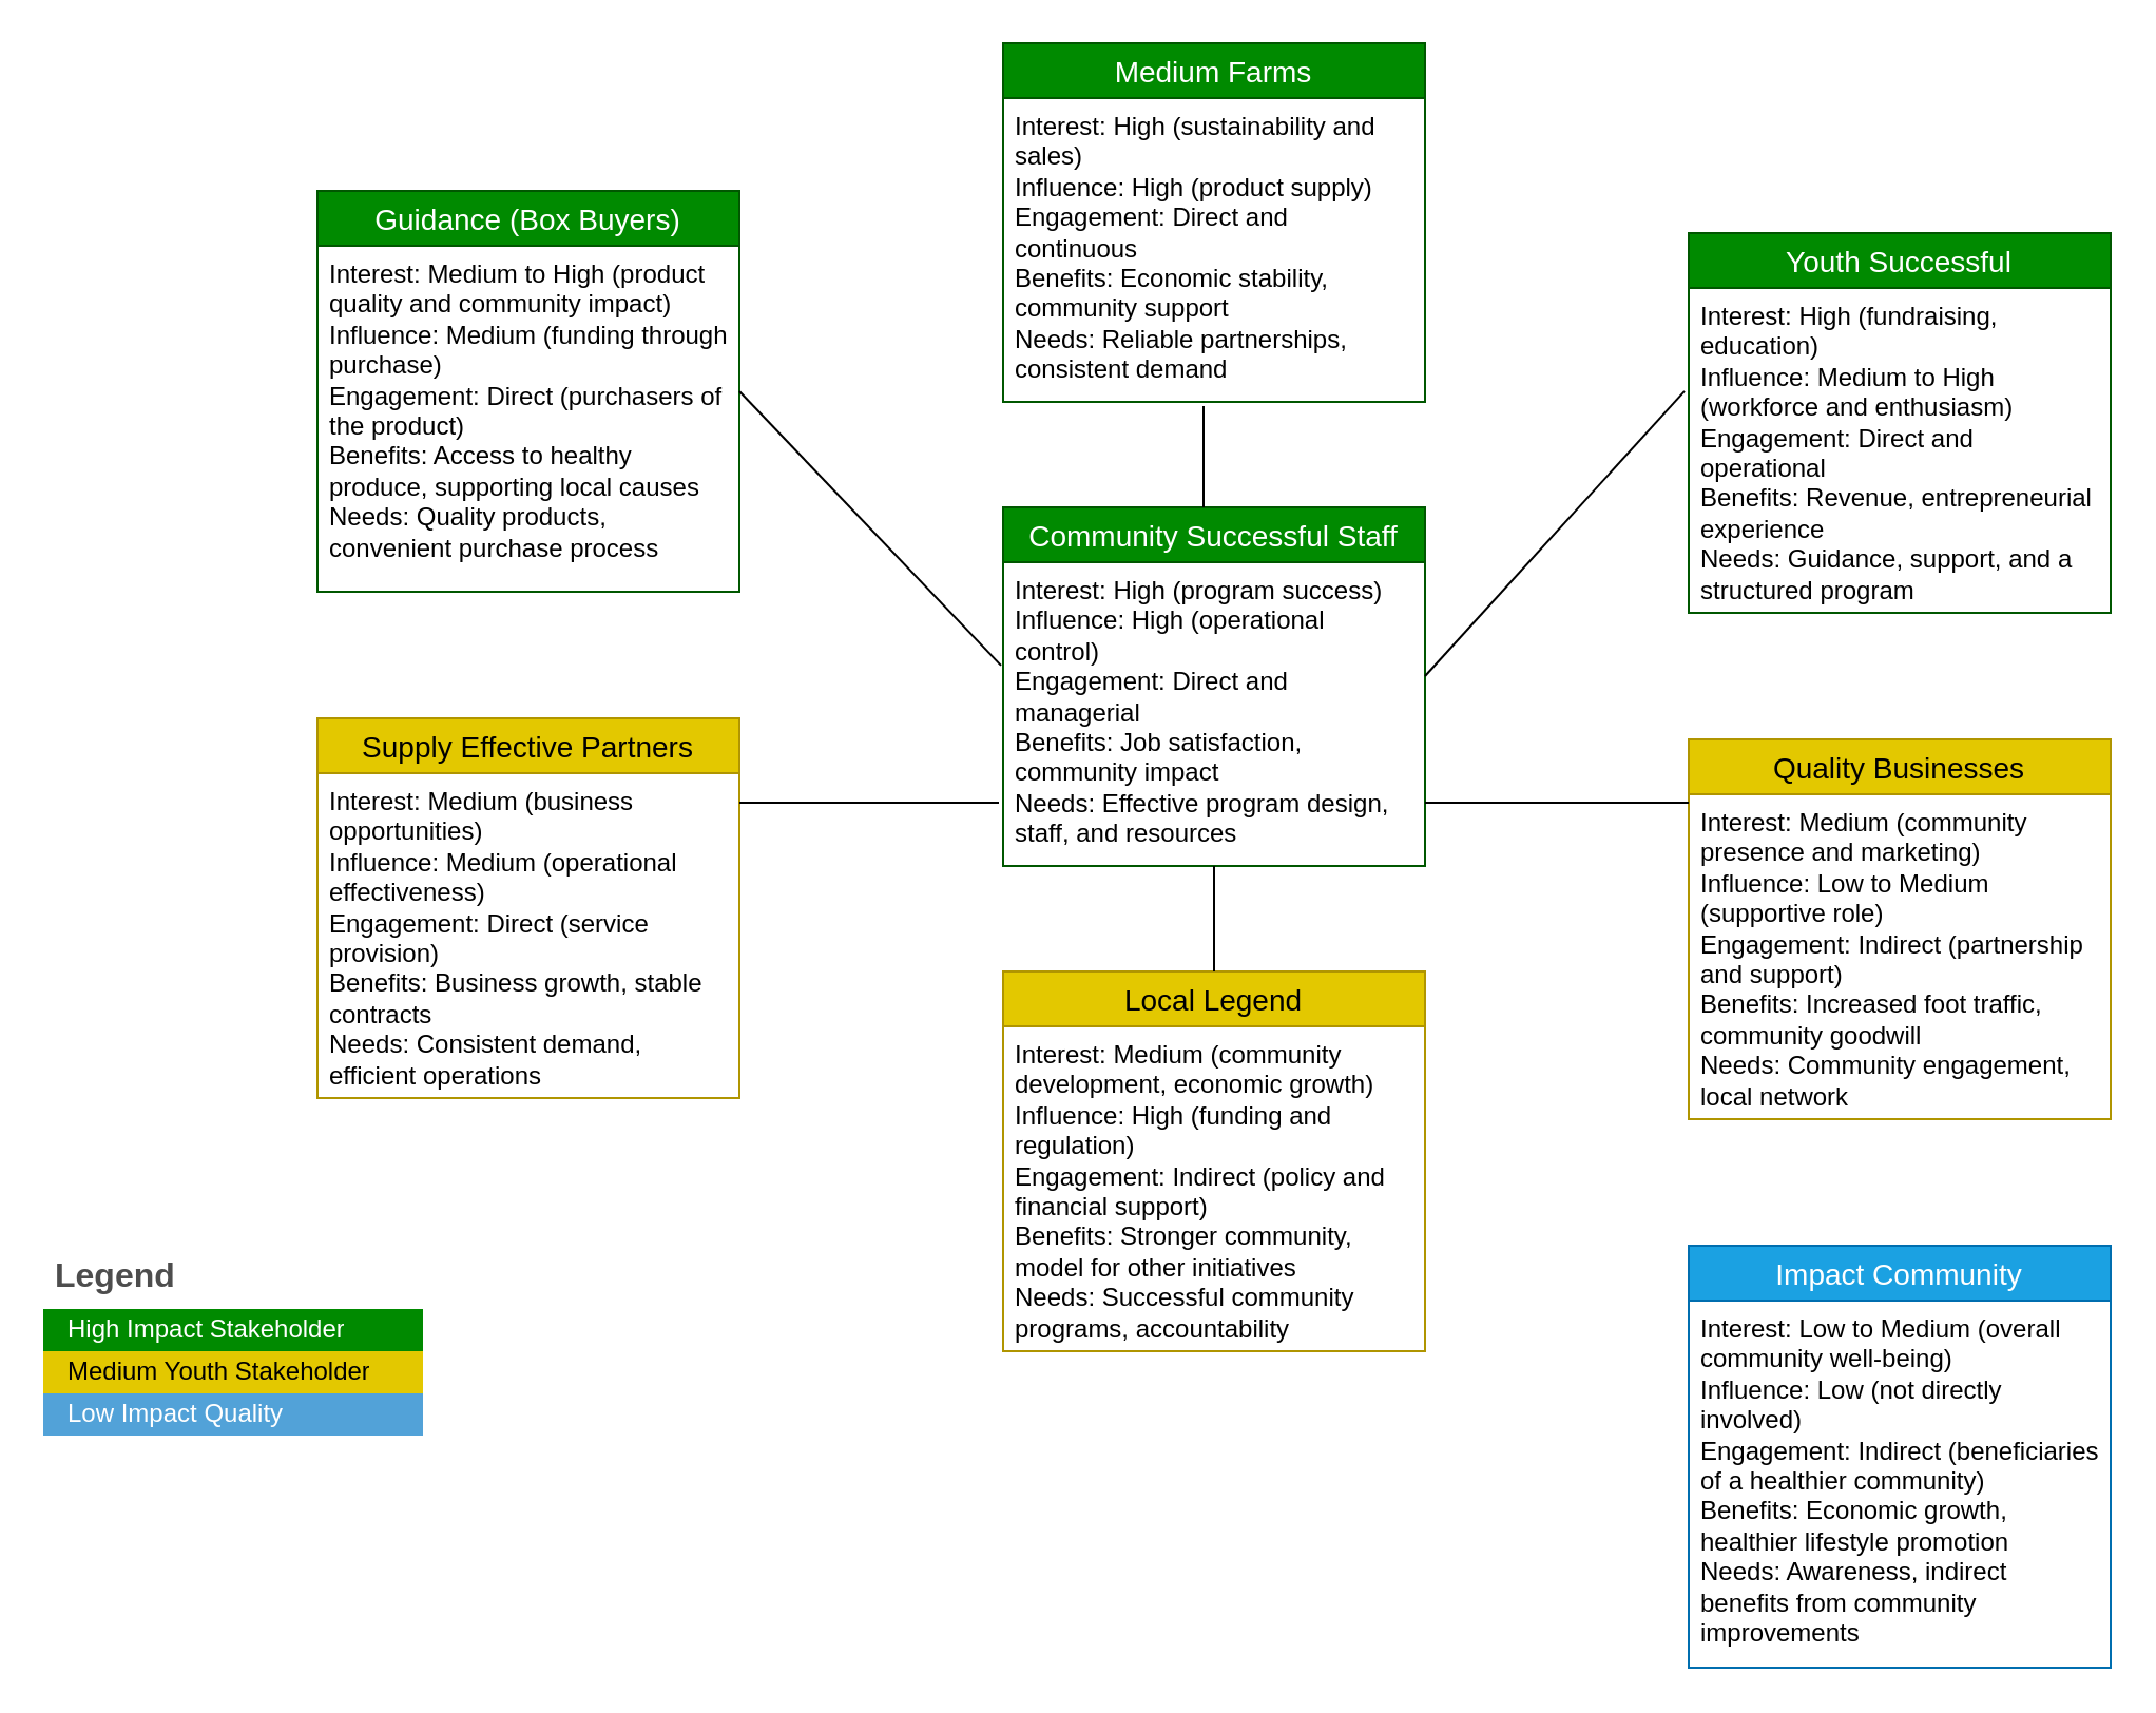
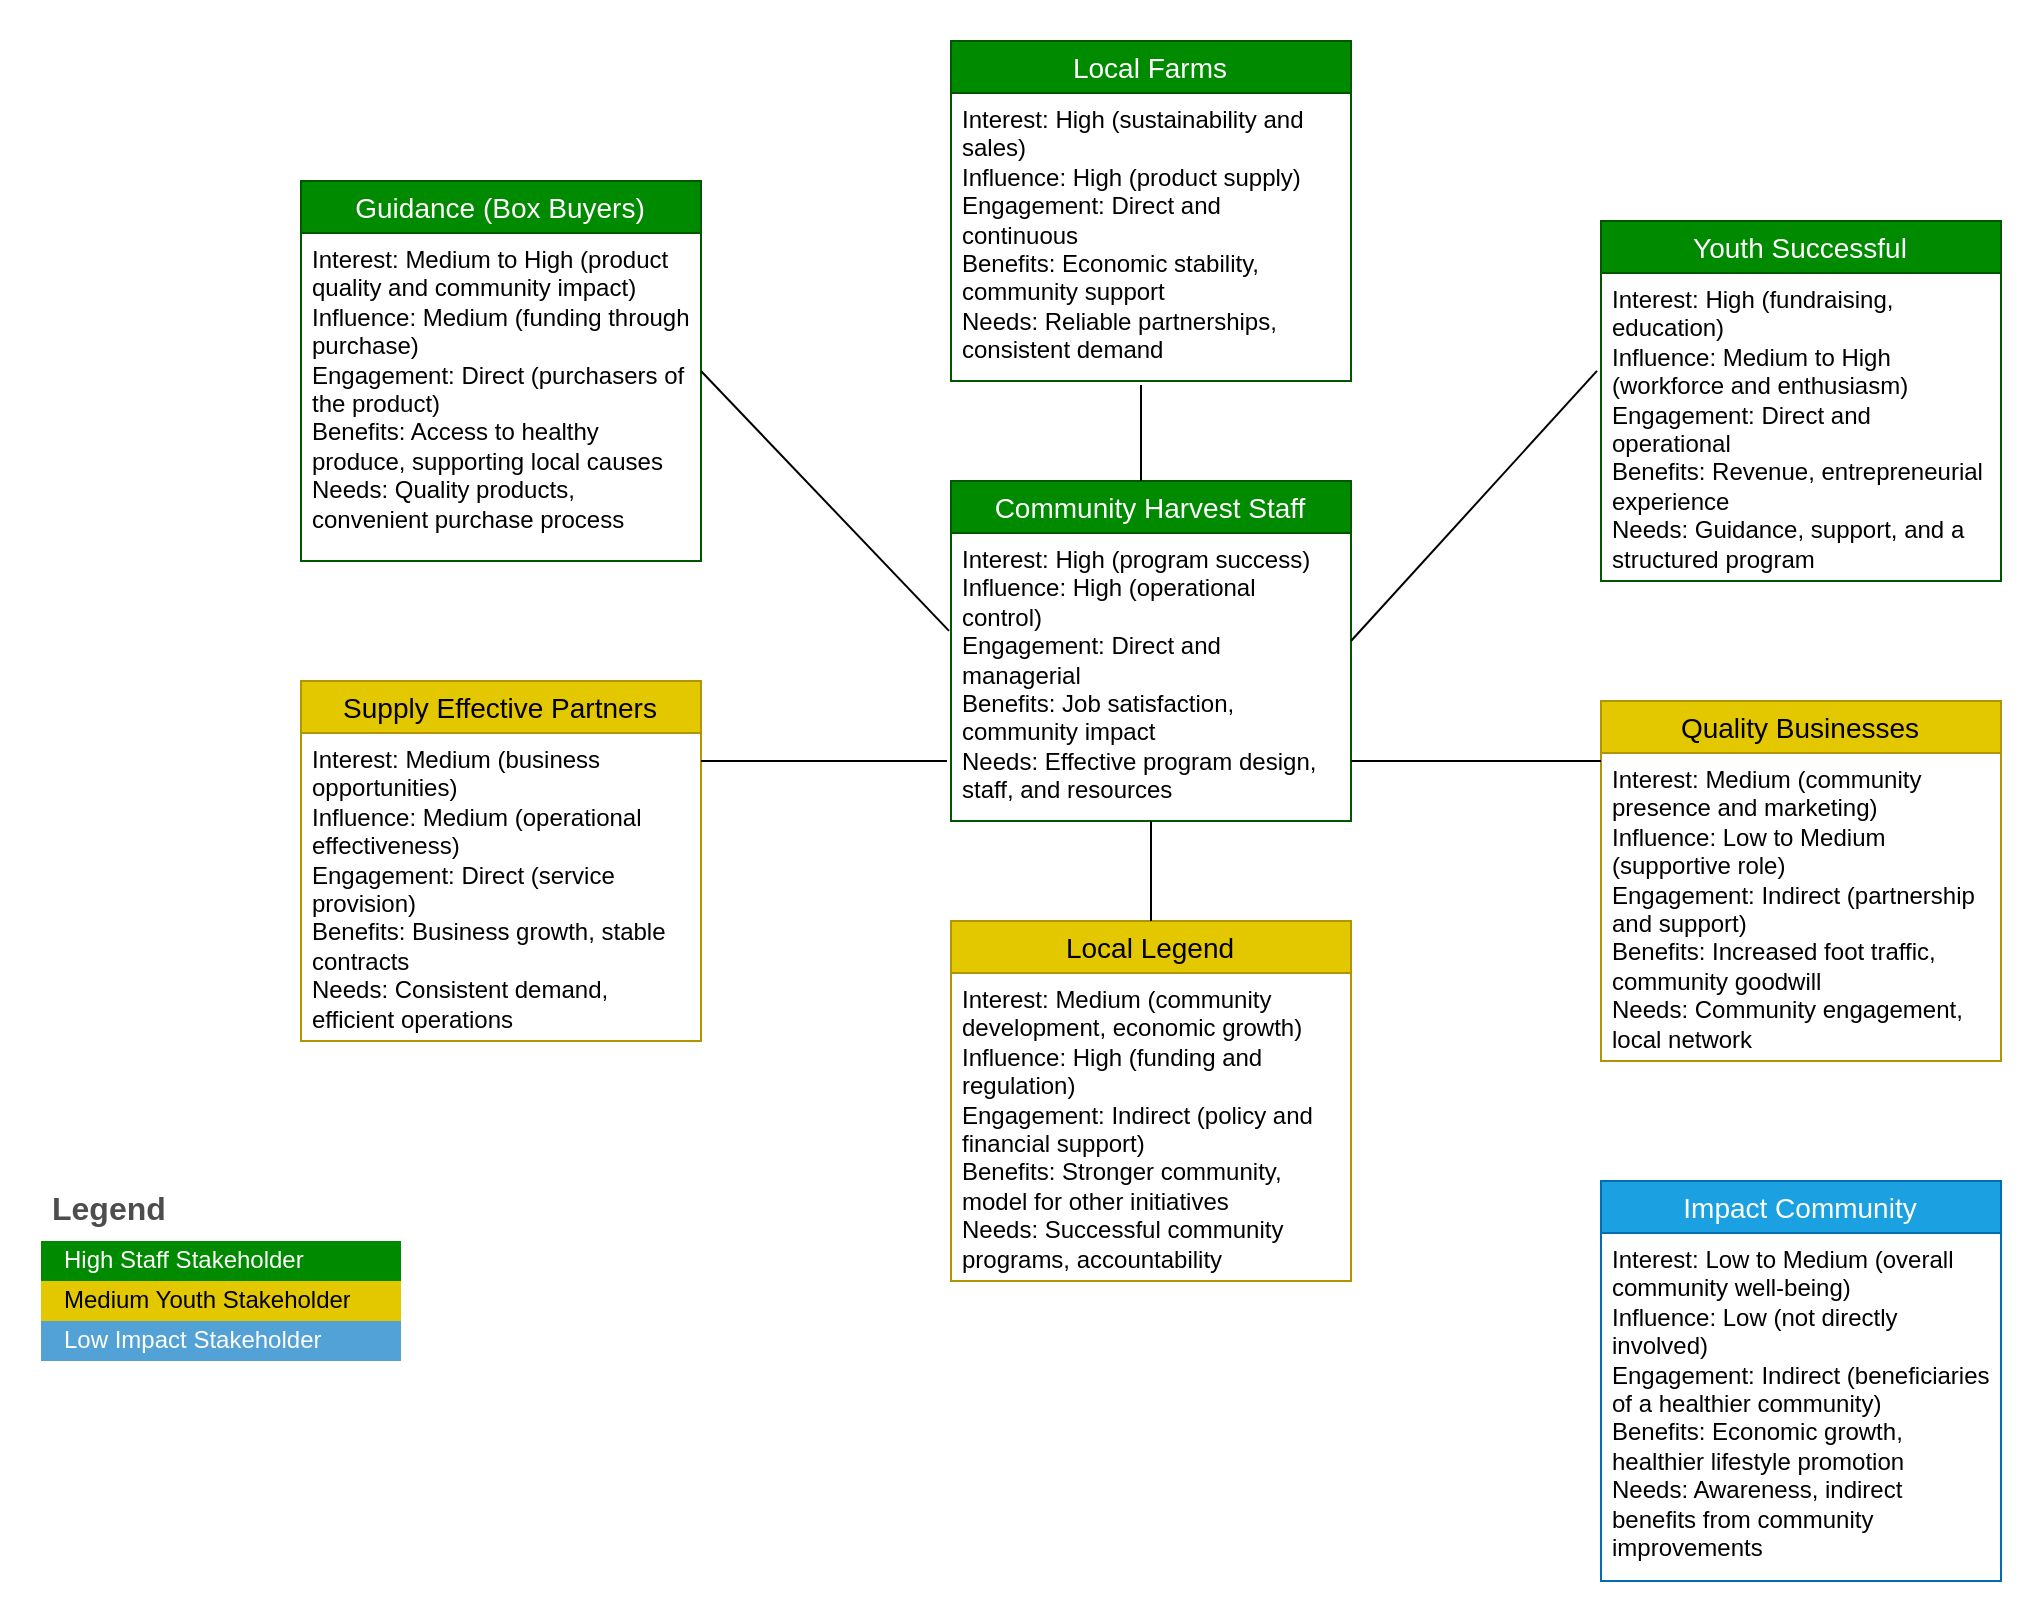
- <mxCell id="2" value="Medium Farms" style="swimlane;fontStyle=0;childLayout=stackLayout;horizontal=1;startSize=26;horizontalStack=0;resizeParent=1;resizeParentMax=0;resizeLast=0;collapsible=1;marginBottom=0;align=center;fontSize=14;fillColor=#008a00;fontColor=#ffffff;strokeColor=#005700;" vertex="1" parent="1"><mxGeometry x="475" y="20" width="200" height="170" as="geometry" /></mxCell>
+ <mxCell id="2" value="Local Farms" style="swimlane;fontStyle=0;childLayout=stackLayout;horizontal=1;startSize=26;horizontalStack=0;resizeParent=1;resizeParentMax=0;resizeLast=0;collapsible=1;marginBottom=0;align=center;fontSize=14;fillColor=#008a00;fontColor=#ffffff;strokeColor=#005700;" vertex="1" parent="1"><mxGeometry x="475" y="20" width="200" height="170" as="geometry" /></mxCell>
- <mxCell id="8" value="Community Successful Staff" style="swimlane;fontStyle=0;childLayout=stackLayout;horizontal=1;startSize=26;horizontalStack=0;resizeParent=1;resizeParentMax=0;resizeLast=0;collapsible=1;marginBottom=0;align=center;fontSize=14;fillColor=#008a00;strokeColor=#005700;fontColor=#ffffff;" vertex="1" parent="1"><mxGeometry x="475" y="240" width="200" height="170" as="geometry" /></mxCell>
+ <mxCell id="8" value="Community Harvest Staff" style="swimlane;fontStyle=0;childLayout=stackLayout;horizontal=1;startSize=26;horizontalStack=0;resizeParent=1;resizeParentMax=0;resizeLast=0;collapsible=1;marginBottom=0;align=center;fontSize=14;fillColor=#008a00;strokeColor=#005700;fontColor=#ffffff;" vertex="1" parent="1"><mxGeometry x="475" y="240" width="200" height="170" as="geometry" /></mxCell>
- <mxCell id="20" value="High Impact Stakeholder" style="shape=partialRectangle;html=1;whiteSpace=wrap;connectable=0;strokeColor=#005700;overflow=hidden;fillColor=#008a00;top=0;left=0;bottom=0;right=0;pointerEvents=1;fontSize=12;align=left;fontColor=#ffffff;spacingLeft=10;spacingRight=4;" vertex="1" parent="19"><mxGeometry width="180" height="20" as="geometry"><mxRectangle width="180" height="20" as="alternateBounds" /></mxGeometry></mxCell>
+ <mxCell id="20" value="High Staff Stakeholder" style="shape=partialRectangle;html=1;whiteSpace=wrap;connectable=0;strokeColor=#005700;overflow=hidden;fillColor=#008a00;top=0;left=0;bottom=0;right=0;pointerEvents=1;fontSize=12;align=left;fontColor=#ffffff;spacingLeft=10;spacingRight=4;" vertex="1" parent="19"><mxGeometry width="180" height="20" as="geometry"><mxRectangle width="180" height="20" as="alternateBounds" /></mxGeometry></mxCell>
- <mxCell id="24" value="Low Impact Quality" style="shape=partialRectangle;html=1;whiteSpace=wrap;connectable=0;strokeColor=inherit;overflow=hidden;fillColor=#52a2d8;top=0;left=0;bottom=0;right=0;pointerEvents=1;fontSize=12;align=left;fontColor=#FFFFFF;gradientColor=none;spacingLeft=10;spacingRight=4;" vertex="1" parent="23"><mxGeometry width="180" height="20" as="geometry"><mxRectangle width="180" height="20" as="alternateBounds" /></mxGeometry></mxCell>
+ <mxCell id="24" value="Low Impact Stakeholder" style="shape=partialRectangle;html=1;whiteSpace=wrap;connectable=0;strokeColor=inherit;overflow=hidden;fillColor=#52a2d8;top=0;left=0;bottom=0;right=0;pointerEvents=1;fontSize=12;align=left;fontColor=#FFFFFF;gradientColor=none;spacingLeft=10;spacingRight=4;" vertex="1" parent="23"><mxGeometry width="180" height="20" as="geometry"><mxRectangle width="180" height="20" as="alternateBounds" /></mxGeometry></mxCell>
